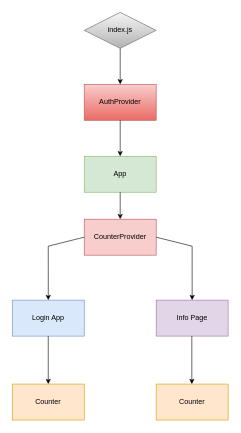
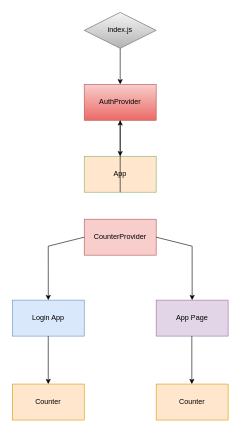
- <mxCell id="11" value="App" style="rounded=0;whiteSpace=wrap;html=1;fillColor=#d5e8d4;strokeColor=#82b366;" vertex="1" parent="1"><mxGeometry x="140" y="260" width="120" height="60" as="geometry" /></mxCell>
+ <mxCell id="11" value="App" style="rounded=0;whiteSpace=wrap;html=1;fillColor=#ffe6cc;strokeColor=#82b366;" vertex="1" parent="1"><mxGeometry x="140" y="260" width="120" height="60" as="geometry" /></mxCell>
- <mxCell id="12" value="" style="endArrow=classic;html=1;rounded=0;exitX=0.5;exitY=1;exitDx=0;exitDy=0;entryX=0.5;entryY=0;entryDx=0;entryDy=0;" edge="1" parent="1" source="11" target="2"><mxGeometry width="50" height="50" relative="1" as="geometry"><mxPoint x="240" y="480" as="sourcePoint" /><mxPoint x="290" y="430" as="targetPoint" /></mxGeometry></mxCell>
+ <mxCell id="12" value="" style="endArrow=classic;html=1;rounded=0;exitX=0.5;exitY=1;exitDx=0;exitDy=0;" edge="1" parent="1" source="11" target="13"><mxGeometry width="50" height="50" relative="1" as="geometry"><mxPoint x="240" y="480" as="sourcePoint" /><mxPoint x="290" y="430" as="targetPoint" /></mxGeometry></mxCell>
- <mxCell id="4" value="Info Page" style="rounded=0;whiteSpace=wrap;html=1;fillColor=#e1d5e7;strokeColor=#9673a6;" parent="1" vertex="1"><mxGeometry x="260" y="500" width="120" height="60" as="geometry" /></mxCell>
+ <mxCell id="4" value="App Page" style="rounded=0;whiteSpace=wrap;html=1;fillColor=#e1d5e7;strokeColor=#9673a6;" parent="1" vertex="1"><mxGeometry x="260" y="500" width="120" height="60" as="geometry" /></mxCell>
